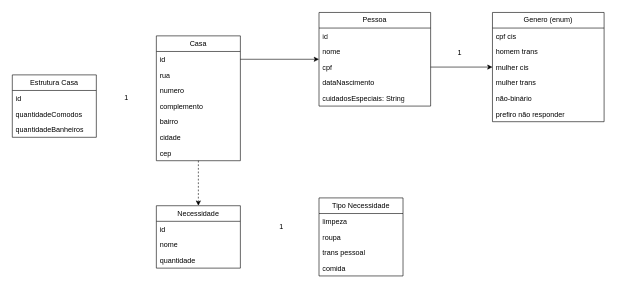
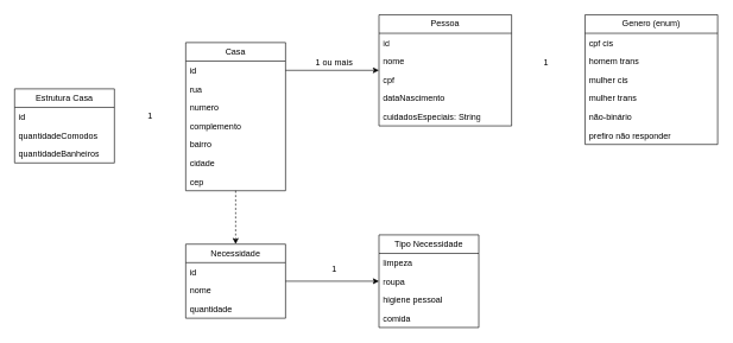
+ <mxCell id="17" value="1 ou mais" style="text;html=1;align=center;verticalAlign=middle;resizable=0;points=[];autosize=1;strokeColor=none;fillColor=none;" vertex="1" parent="1"><mxGeometry x="428" y="72" width="80" height="30" as="geometry" /></mxCell>
- <mxCell id="37" style="edgeStyle=orthogonalEdgeStyle;rounded=0;orthogonalLoop=1;jettySize=auto;html=1;entryX=0;entryY=0.5;entryDx=0;entryDy=0;" edge="1" parent="1" source="14" target="30"><mxGeometry relative="1" as="geometry" /></mxCell>
+ <mxCell id="19" style="edgeStyle=orthogonalEdgeStyle;rounded=0;orthogonalLoop=1;jettySize=auto;html=1;" edge="1" parent="1" source="20" target="24"><mxGeometry relative="1" as="geometry" /></mxCell>
- <mxCell id="27" value="trans pessoal" style="text;strokeColor=none;fillColor=none;align=left;verticalAlign=top;spacingLeft=4;spacingRight=4;overflow=hidden;rotatable=0;points=[[0,0.5],[1,0.5]];portConstraint=eastwest;whiteSpace=wrap;html=1;" vertex="1" parent="24"><mxGeometry y="78" width="140" height="26" as="geometry" /></mxCell>
+ <mxCell id="27" value="higiene pessoal" style="text;strokeColor=none;fillColor=none;align=left;verticalAlign=top;spacingLeft=4;spacingRight=4;overflow=hidden;rotatable=0;points=[[0,0.5],[1,0.5]];portConstraint=eastwest;whiteSpace=wrap;html=1;" vertex="1" parent="24"><mxGeometry y="78" width="140" height="26" as="geometry" /></mxCell>
